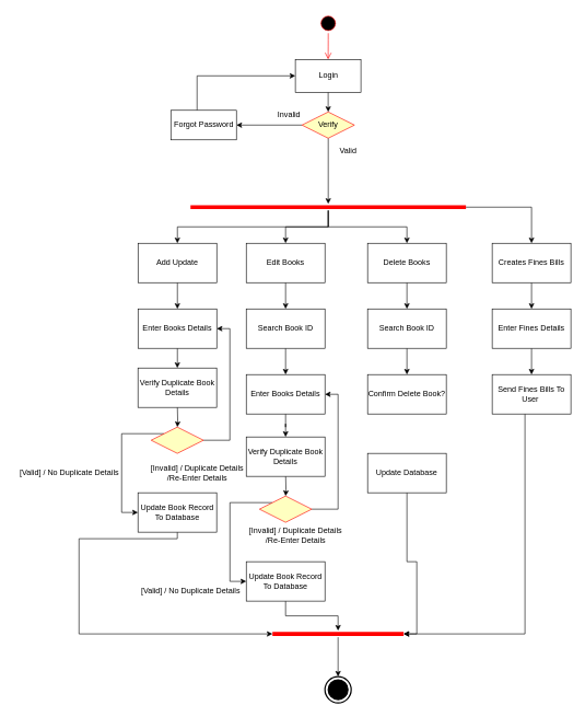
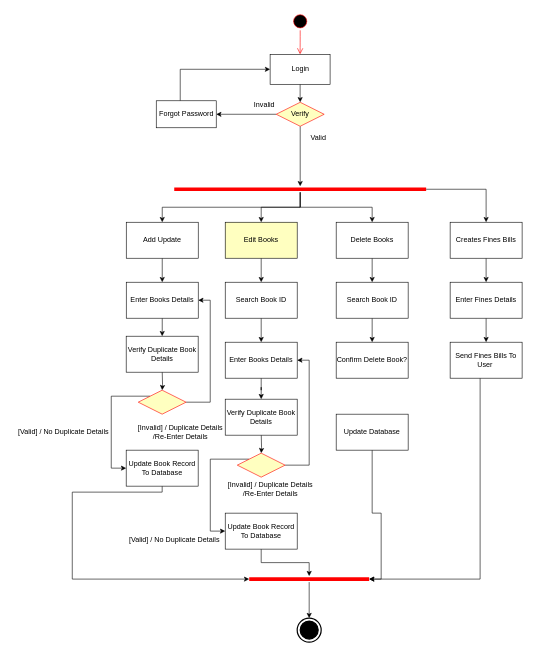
- <mxCell id="35" value="Edit Books" style="rounded=0;whiteSpace=wrap;html=1;" vertex="1" parent="1"><mxGeometry x="375" y="370" width="120" height="60" as="geometry" /></mxCell>
+ <mxCell id="35" value="Edit Books" style="rounded=0;whiteSpace=wrap;html=1;fillColor=#ffffc0;" vertex="1" parent="1"><mxGeometry x="375" y="370" width="120" height="60" as="geometry" /></mxCell>
